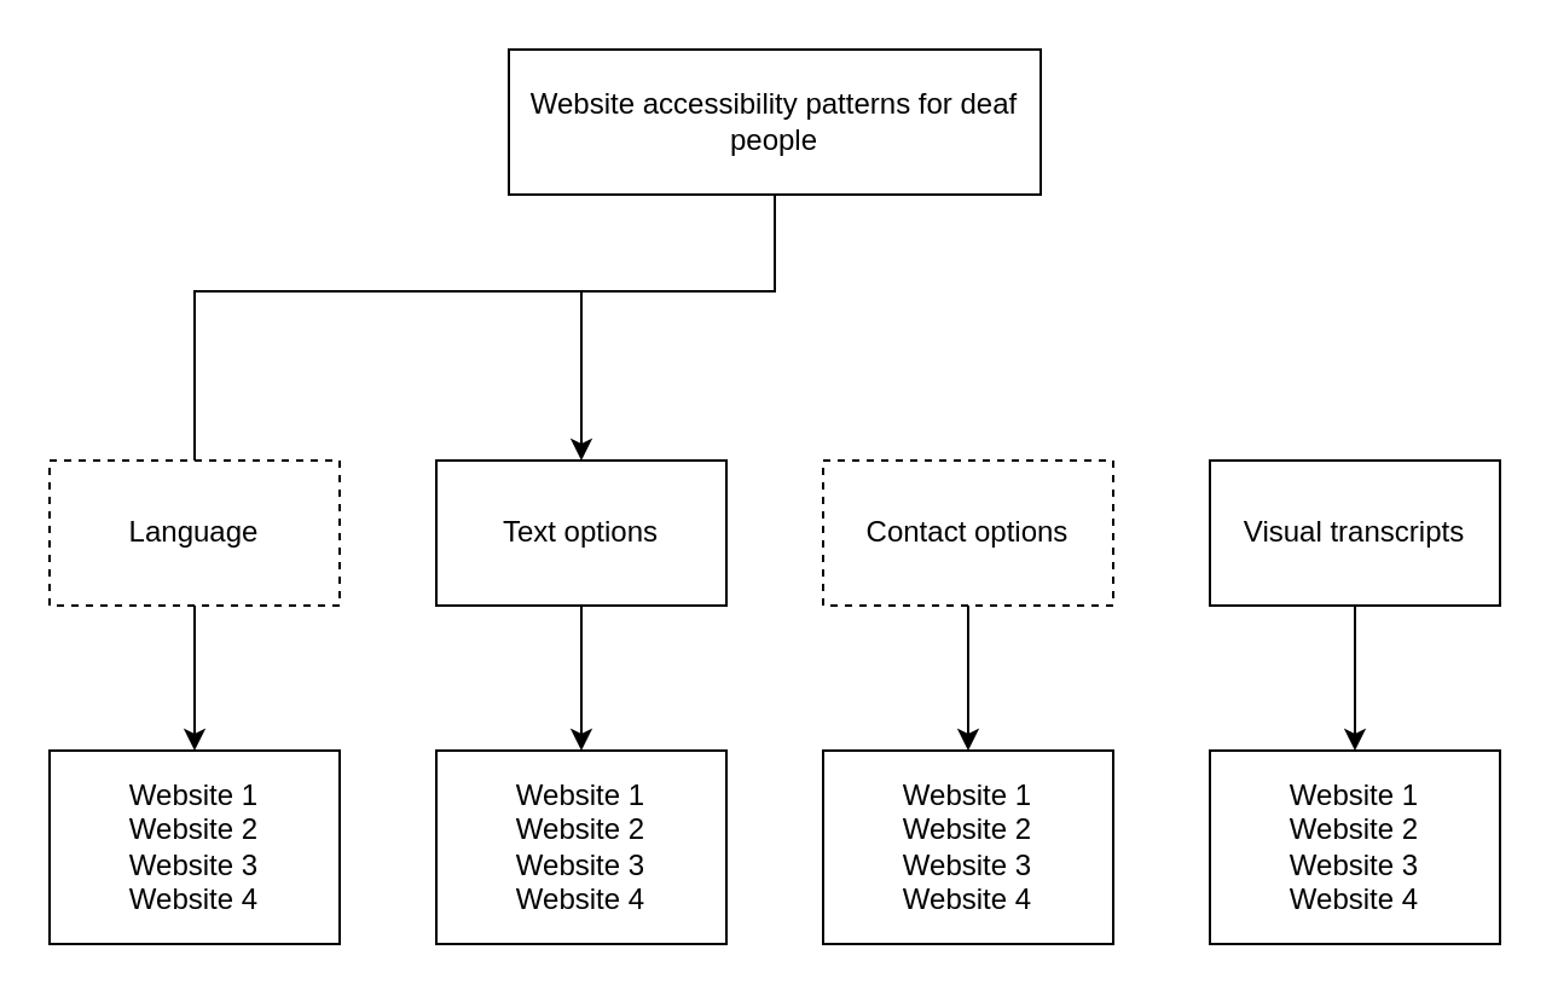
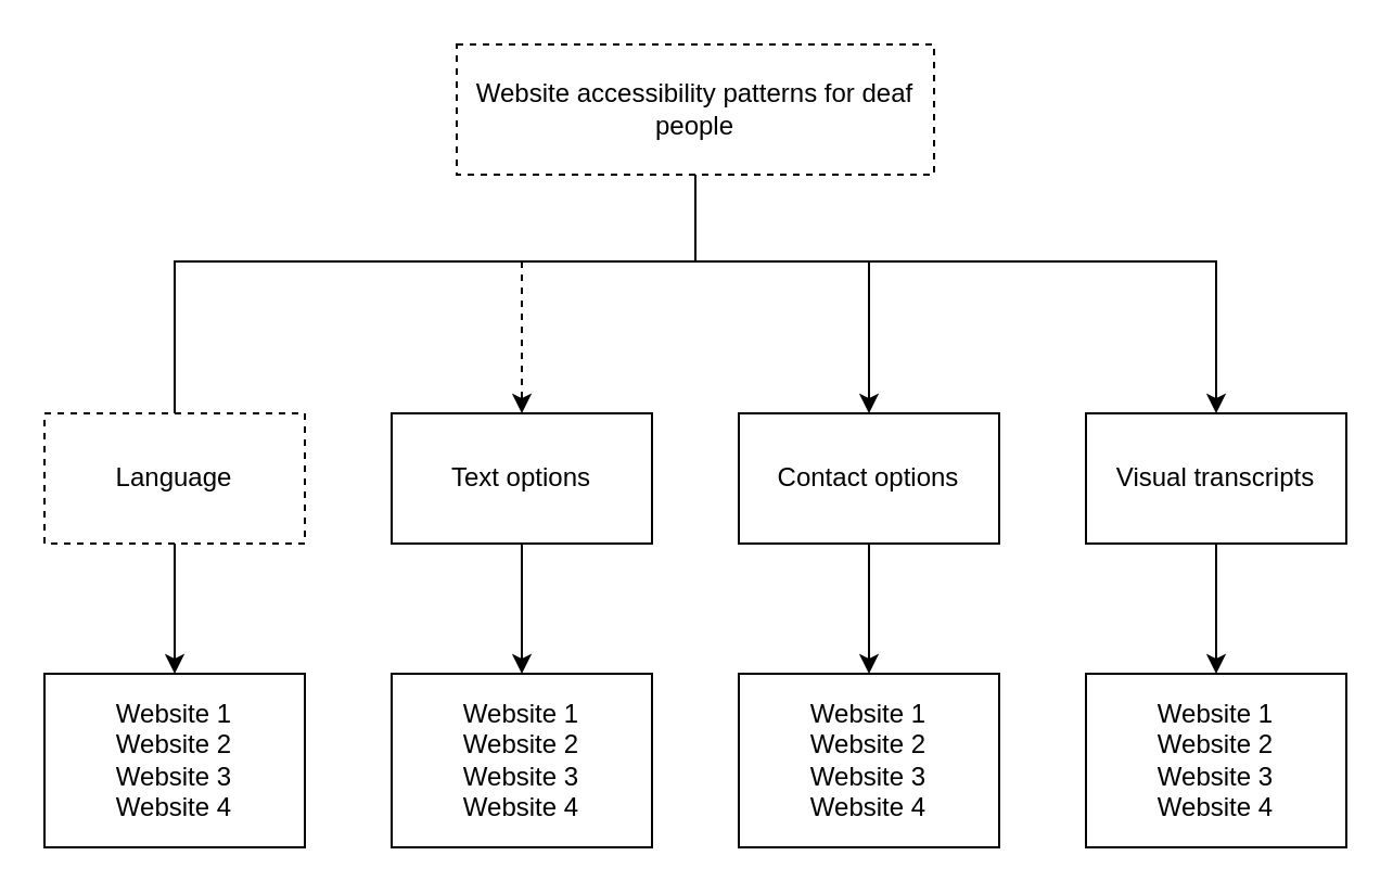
- <mxCell id="6" value="Website accessibility patterns for deaf people" style="rounded=0;whiteSpace=wrap;html=1;" vertex="1" parent="1"><mxGeometry x="210" y="20" width="220" height="60" as="geometry" /></mxCell>
+ <mxCell id="6" value="Website accessibility patterns for deaf people" style="rounded=0;whiteSpace=wrap;html=1;dashed=1;" vertex="1" parent="1"><mxGeometry x="210" y="20" width="220" height="60" as="geometry" /></mxCell>
+ <mxCell id="4" style="edgeStyle=orthogonalEdgeStyle;rounded=0;orthogonalLoop=1;jettySize=auto;html=1;" edge="1" parent="1" source="6" target="12"><mxGeometry relative="1" as="geometry"><Array as="points"><mxPoint x="320" y="120" /><mxPoint x="560" y="120" /></Array></mxGeometry></mxCell>
- <mxCell id="2" style="edgeStyle=orthogonalEdgeStyle;rounded=0;orthogonalLoop=1;jettySize=auto;html=1;" edge="1" parent="1" source="6" target="10"><mxGeometry relative="1" as="geometry"><Array as="points"><mxPoint x="320" y="120" /><mxPoint x="240" y="120" /></Array></mxGeometry></mxCell>
+ <mxCell id="2" style="edgeStyle=orthogonalEdgeStyle;rounded=0;orthogonalLoop=1;jettySize=auto;html=1;dashed=1;" edge="1" parent="1" source="6" target="10"><mxGeometry relative="1" as="geometry"><Array as="points"><mxPoint x="320" y="120" /><mxPoint x="240" y="120" /></Array></mxGeometry></mxCell>
+ <mxCell id="3" style="edgeStyle=orthogonalEdgeStyle;rounded=0;orthogonalLoop=1;jettySize=auto;html=1;" edge="1" parent="1" source="6" target="8"><mxGeometry relative="1" as="geometry"><Array as="points"><mxPoint x="320" y="120" /><mxPoint x="400" y="120" /></Array></mxGeometry></mxCell>
- <mxCell id="8" value="Contact options" style="rounded=0;whiteSpace=wrap;html=1;dashed=1;" vertex="1" parent="1"><mxGeometry x="340" y="190" width="120" height="60" as="geometry" /></mxCell>
+ <mxCell id="8" value="Contact options" style="rounded=0;whiteSpace=wrap;html=1;" vertex="1" parent="1"><mxGeometry x="340" y="190" width="120" height="60" as="geometry" /></mxCell>
